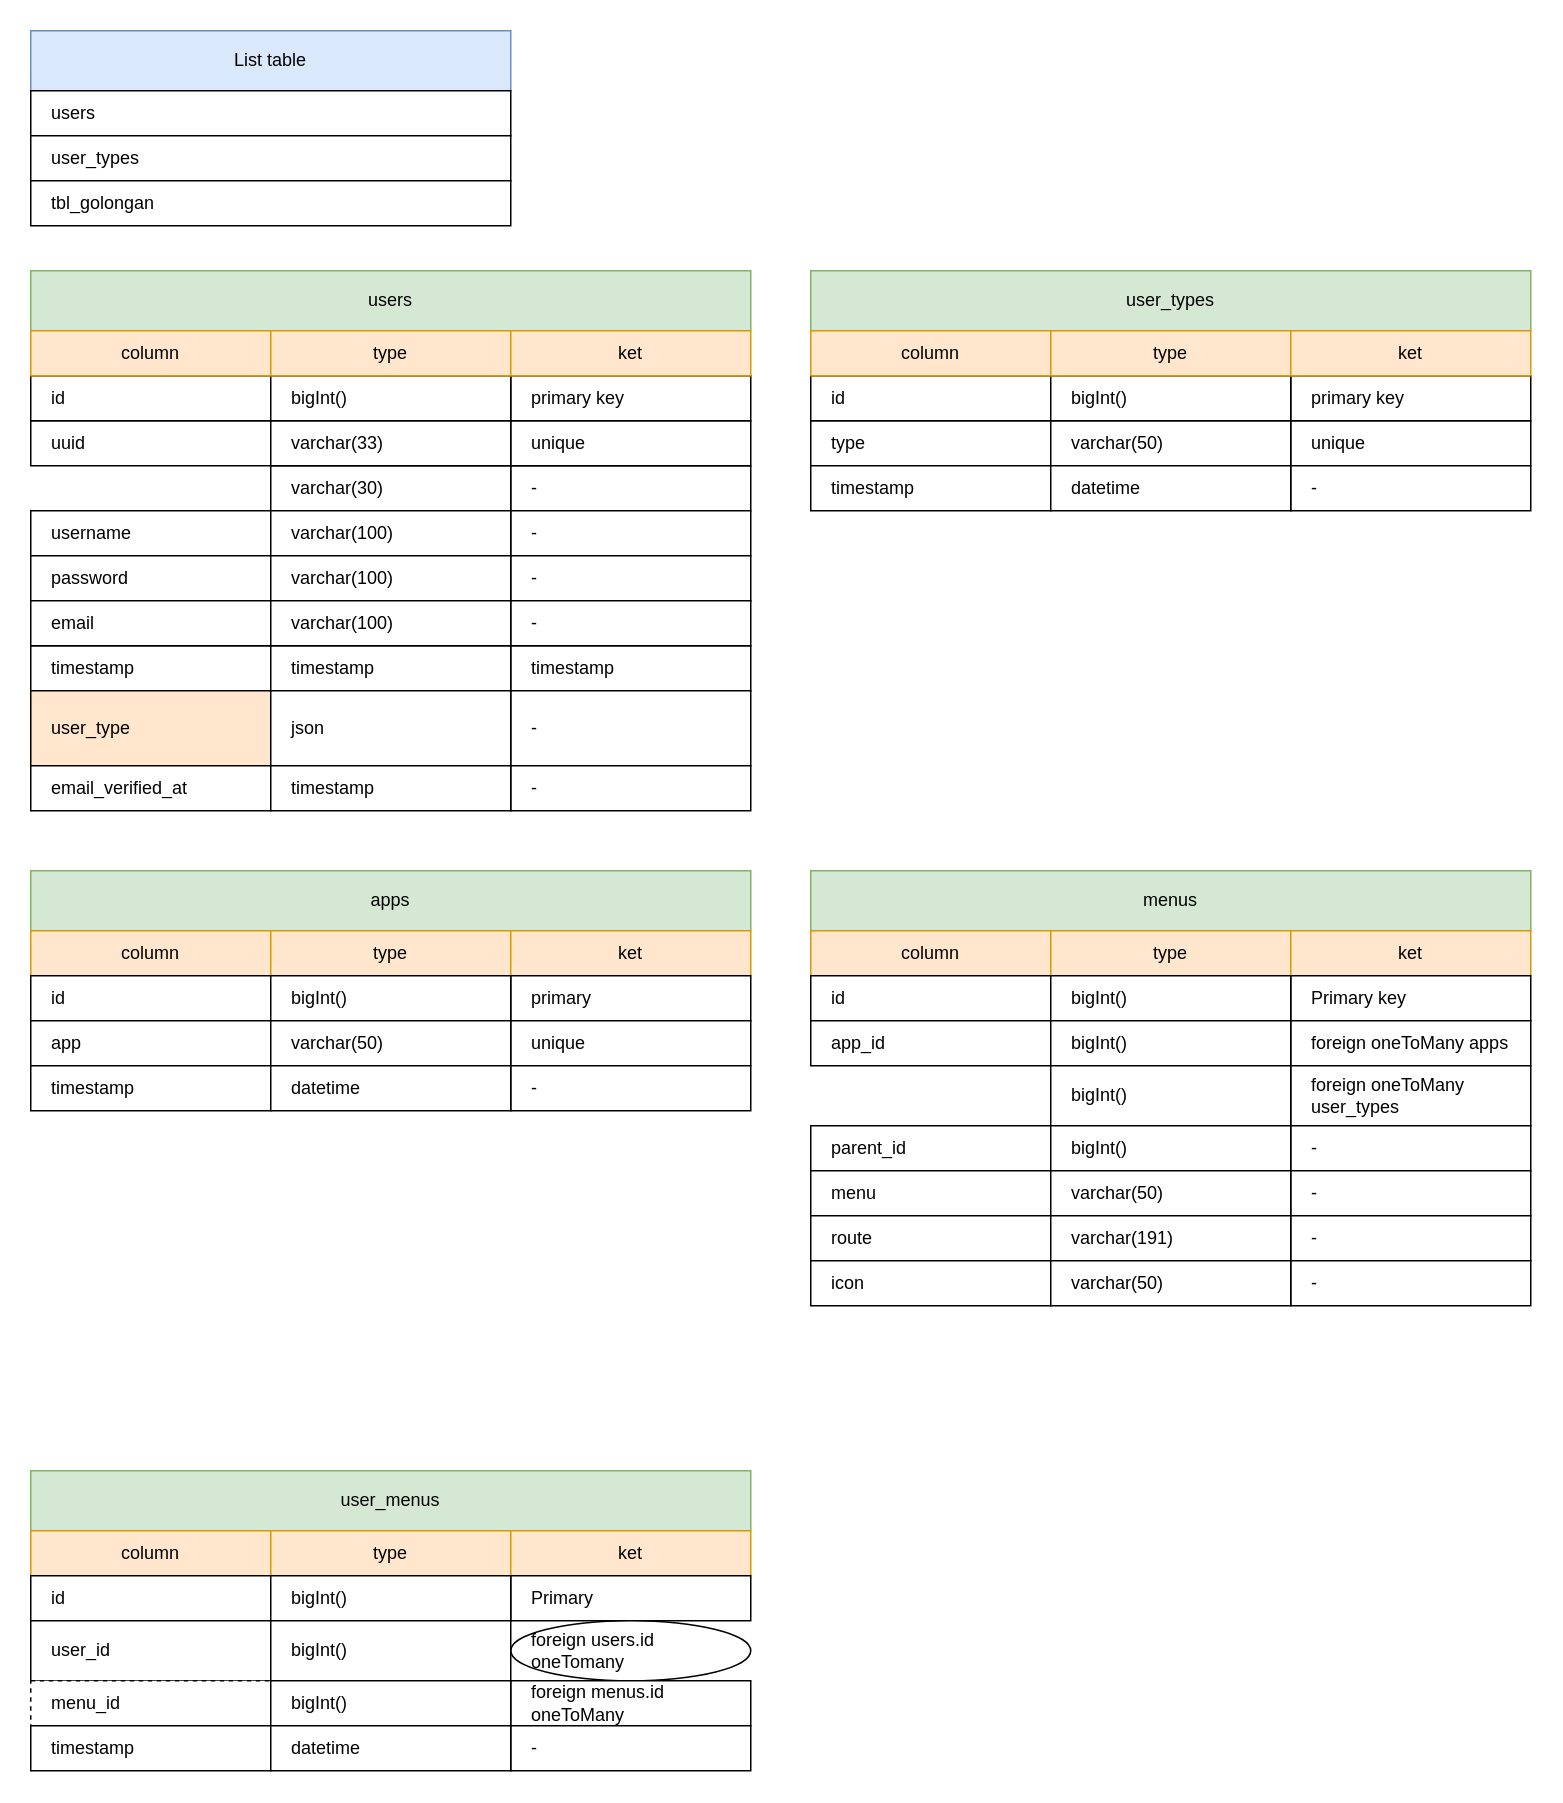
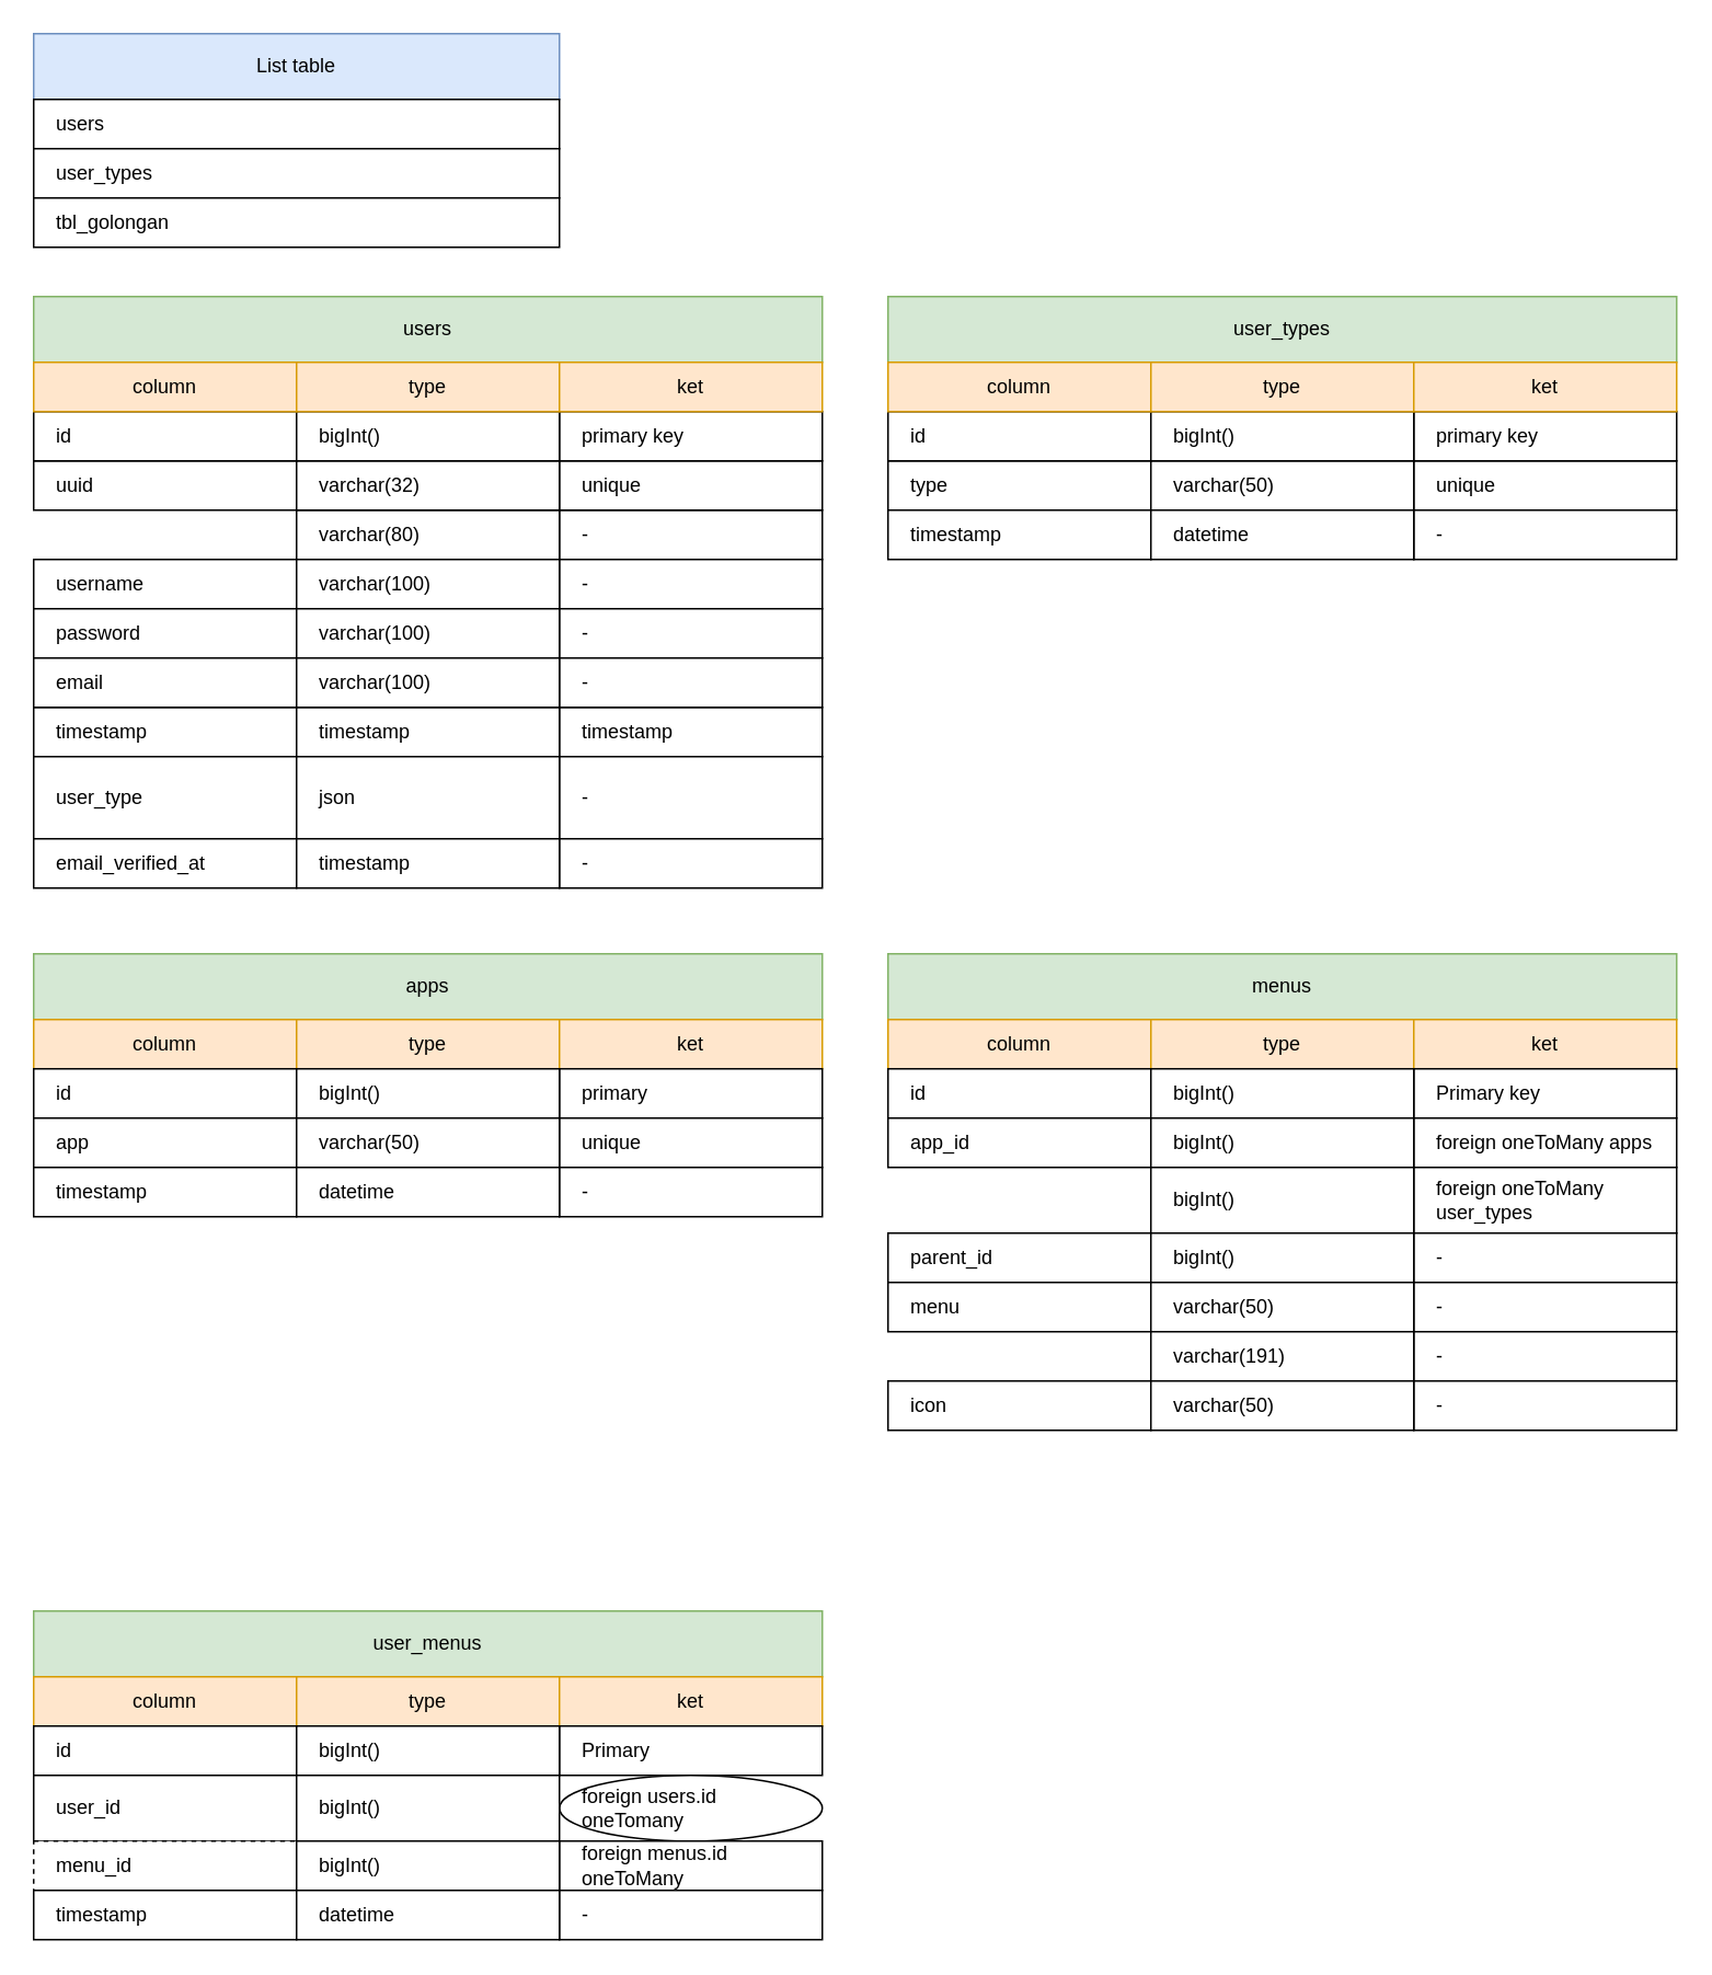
- <mxCell id="104" value="varchar(33)" style="rounded=0;whiteSpace=wrap;html=1;align=left;spacingLeft=12;" parent="101" vertex="1"><mxGeometry x="160" width="160" height="30" as="geometry" /></mxCell>
+ <mxCell id="104" value="varchar(32)" style="rounded=0;whiteSpace=wrap;html=1;align=left;spacingLeft=12;" parent="101" vertex="1"><mxGeometry x="160" width="160" height="30" as="geometry" /></mxCell>
- <mxCell id="100" value="varchar(30)" style="rounded=0;whiteSpace=wrap;html=1;align=left;spacingLeft=12;" parent="98" vertex="1"><mxGeometry x="160" width="160" height="30" as="geometry" /></mxCell>
+ <mxCell id="100" value="varchar(80)" style="rounded=0;whiteSpace=wrap;html=1;align=left;spacingLeft=12;" parent="98" vertex="1"><mxGeometry x="160" width="160" height="30" as="geometry" /></mxCell>
- <mxCell id="115" value="user_type" style="rounded=0;whiteSpace=wrap;html=1;align=left;spacingLeft=12;fillColor=#ffe6cc;" parent="113" vertex="1"><mxGeometry width="160" height="50" as="geometry" /></mxCell>
+ <mxCell id="115" value="user_type" style="rounded=0;whiteSpace=wrap;html=1;align=left;spacingLeft=12;" parent="113" vertex="1"><mxGeometry width="160" height="50" as="geometry" /></mxCell>
- <mxCell id="69" value="route" style="rounded=0;whiteSpace=wrap;html=1;align=left;spacingLeft=12;" vertex="1" parent="67"><mxGeometry width="160" height="30" as="geometry" /></mxCell>
